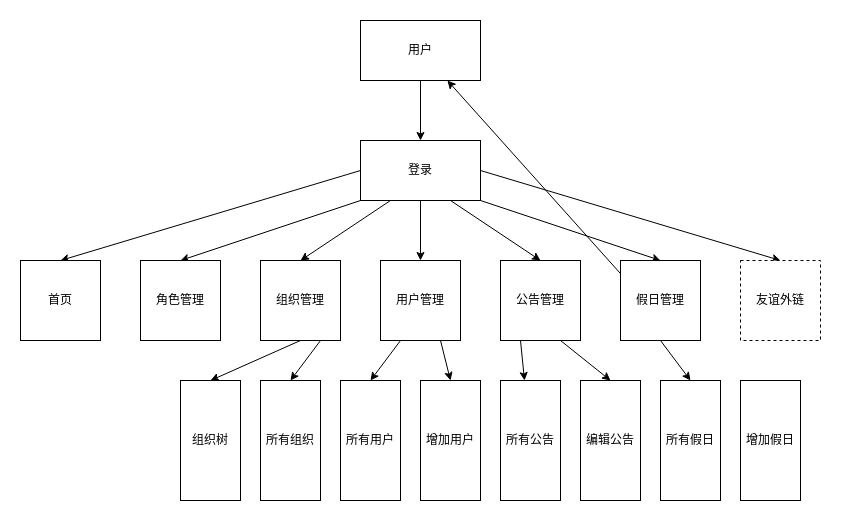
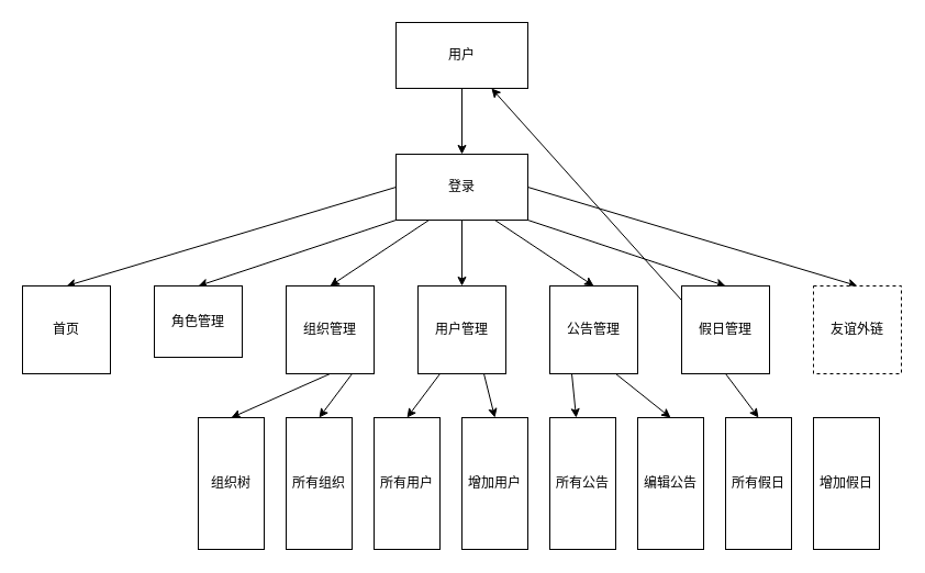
- <mxCell id="13" value="角色管理" style="whiteSpace=wrap;html=1;aspect=fixed;" vertex="1" parent="1"><mxGeometry x="140" y="260" width="80" height="80" as="geometry" /></mxCell>
+ <mxCell id="13" value="角色管理" style="whiteSpace=wrap;html=1;aspect=fixed;" vertex="1" parent="1"><mxGeometry x="140" y="260" width="80" height="65" as="geometry" /></mxCell>
